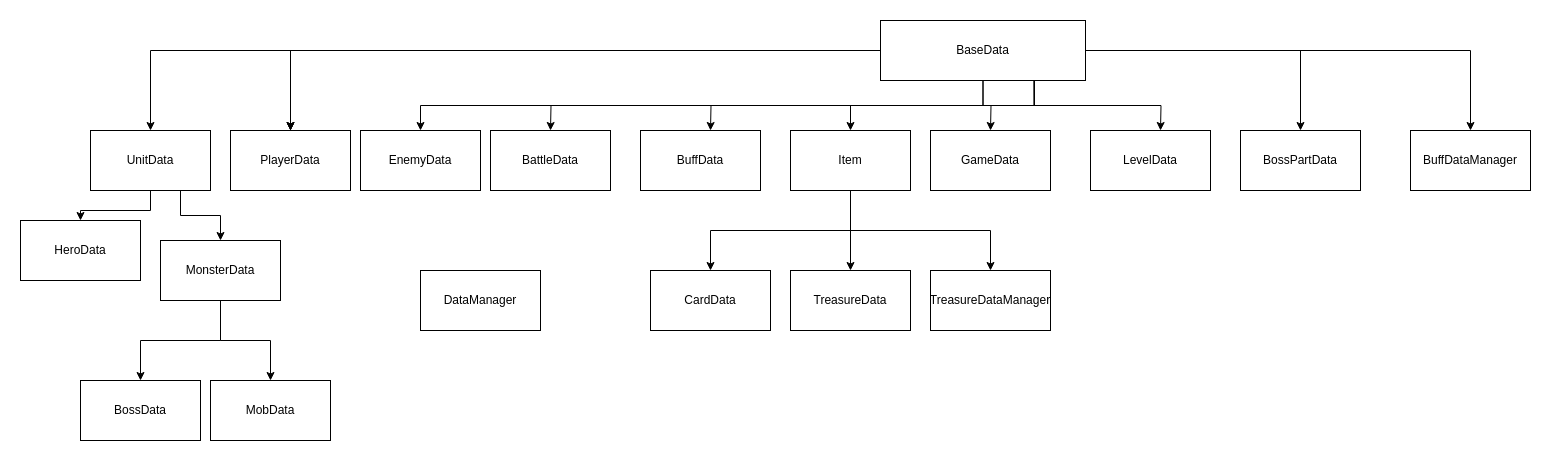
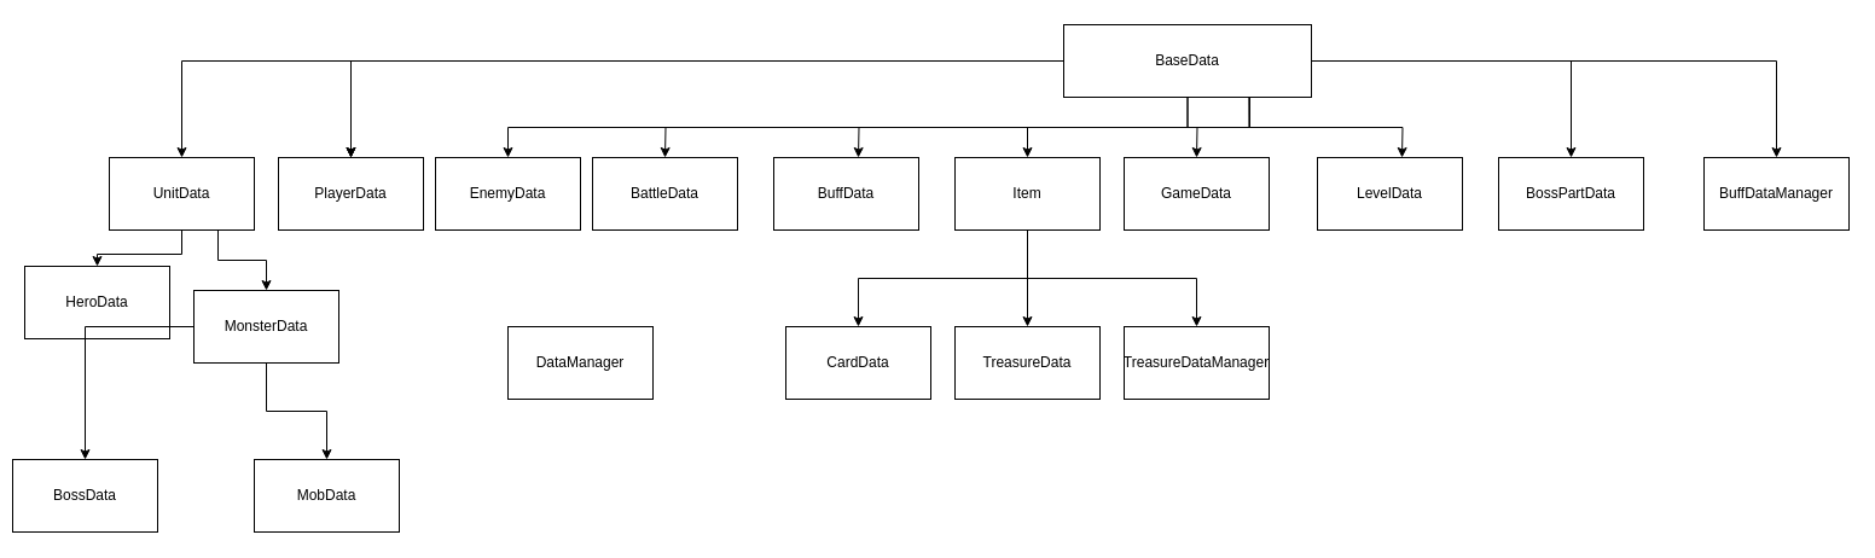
- <mxCell id="22" value="BossData" style="rounded=0;whiteSpace=wrap;html=1;" parent="1" vertex="1"><mxGeometry x="80" y="380" width="120" height="60" as="geometry" /></mxCell>
+ <mxCell id="22" value="BossData" style="rounded=0;whiteSpace=wrap;html=1;" parent="1" vertex="1"><mxGeometry x="10" y="380" width="120" height="60" as="geometry" /></mxCell>
